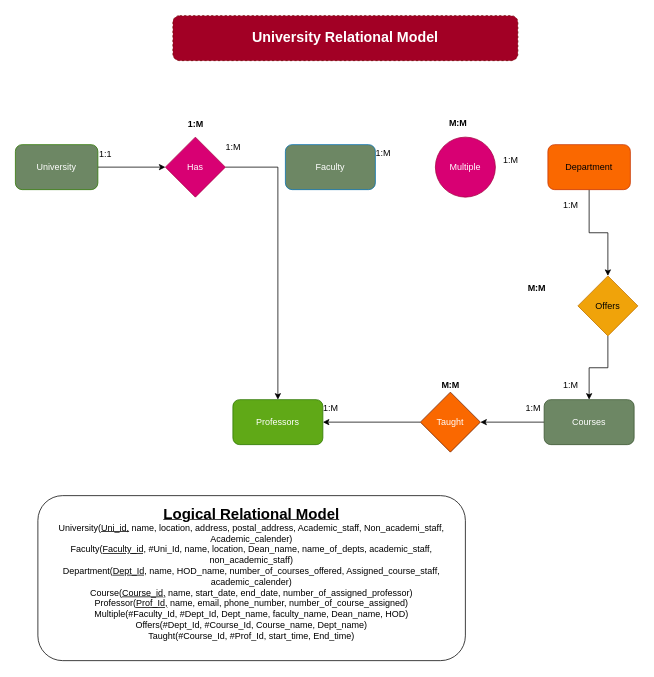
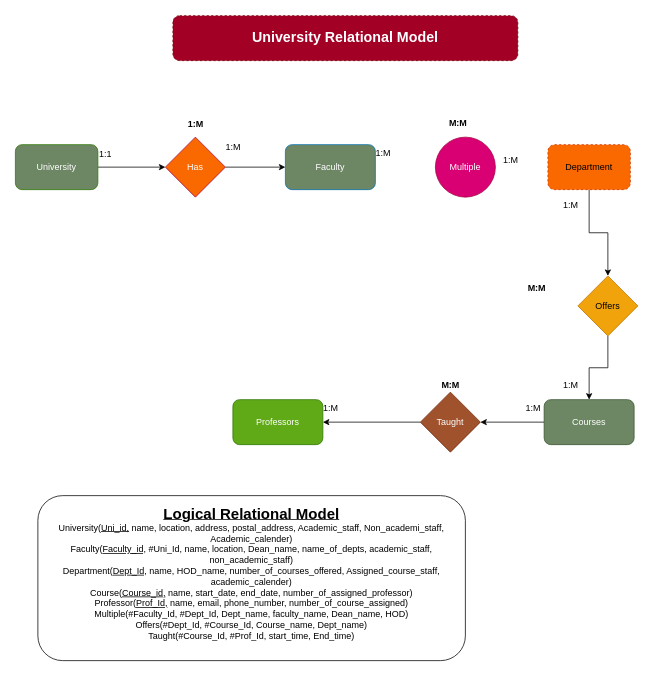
- <mxCell id="6" value="Has" style="rhombus;whiteSpace=wrap;html=1;fillColor=#d80073;fontColor=#ffffff;strokeColor=#A50040;" parent="1" vertex="1"><mxGeometry x="220" y="182" width="80" height="80" as="geometry" /></mxCell>
+ <mxCell id="6" value="Has" style="rhombus;whiteSpace=wrap;html=1;fillColor=#fa6800;fontColor=#ffffff;strokeColor=#A50040;" parent="1" vertex="1"><mxGeometry x="220" y="182" width="80" height="80" as="geometry" /></mxCell>
- <mxCell id="10" value="Department" style="rounded=1;whiteSpace=wrap;html=1;fillColor=#fa6800;fontColor=#000000;strokeColor=#C73500;" parent="1" vertex="1"><mxGeometry x="730" y="192" width="110" height="60" as="geometry" /></mxCell>
+ <mxCell id="10" value="Department" style="rounded=1;whiteSpace=wrap;html=1;fillColor=#fa6800;fontColor=#000000;strokeColor=#C73500;dashed=1;" parent="1" vertex="1"><mxGeometry x="730" y="192" width="110" height="60" as="geometry" /></mxCell>
- <mxCell id="5" value="" style="edgeStyle=orthogonalEdgeStyle;rounded=0;orthogonalLoop=1;jettySize=auto;html=1;" parent="1" source="6" target="17" edge="1"><mxGeometry relative="1" as="geometry" /></mxCell>
+ <mxCell id="5" value="" style="edgeStyle=orthogonalEdgeStyle;rounded=0;orthogonalLoop=1;jettySize=auto;html=1;" parent="1" source="6" target="7" edge="1"><mxGeometry relative="1" as="geometry" /></mxCell>
- <mxCell id="16" value="Taught" style="rhombus;whiteSpace=wrap;html=1;fillColor=#fa6800;fontColor=#ffffff;strokeColor=#6D1F00;" parent="1" vertex="1"><mxGeometry x="560" y="522" width="80" height="80" as="geometry" /></mxCell>
+ <mxCell id="16" value="Taught" style="rhombus;whiteSpace=wrap;html=1;fillColor=#a0522d;fontColor=#ffffff;strokeColor=#6D1F00;" parent="1" vertex="1"><mxGeometry x="560" y="522" width="80" height="80" as="geometry" /></mxCell>
